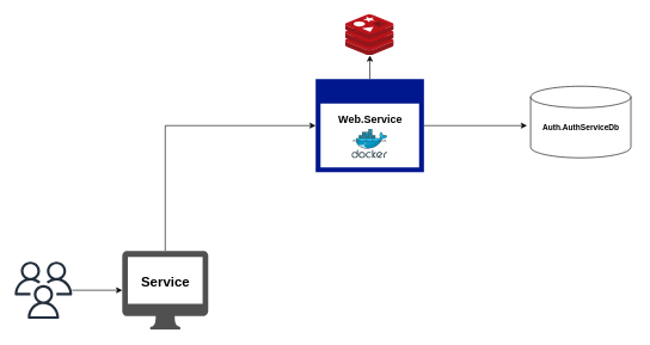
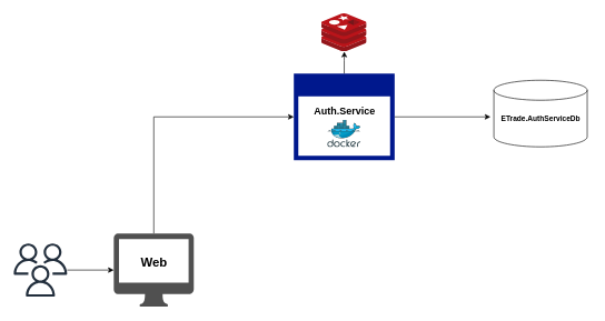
- <mxCell id="11" value="&lt;font style=&quot;font-size: 15px;&quot;&gt;Web.Service&lt;/font&gt;" style="text;strokeColor=none;fillColor=none;html=1;fontSize=19;fontStyle=1;verticalAlign=middle;align=center;strokeWidth=1;" vertex="1" parent="1"><mxGeometry x="465.58" y="145" width="100" height="40" as="geometry" /></mxCell>
+ <mxCell id="11" value="&lt;font style=&quot;font-size: 15px;&quot;&gt;Auth.Service&lt;/font&gt;" style="text;strokeColor=none;fillColor=none;html=1;fontSize=19;fontStyle=1;verticalAlign=middle;align=center;strokeWidth=1;" vertex="1" parent="1"><mxGeometry x="465.58" y="145" width="100" height="40" as="geometry" /></mxCell>
- <mxCell id="13" value="&lt;font style=&quot;font-size: 11px;&quot;&gt;Auth.AuthServiceDb&lt;/font&gt;" style="text;strokeColor=none;fillColor=none;html=1;fontSize=19;fontStyle=1;verticalAlign=middle;align=center;strokeWidth=1;" vertex="1" parent="1"><mxGeometry x="735" y="155" width="150" height="40" as="geometry" /></mxCell>
+ <mxCell id="13" value="&lt;font style=&quot;font-size: 11px;&quot;&gt;ETrade.AuthServiceDb&lt;/font&gt;" style="text;strokeColor=none;fillColor=none;html=1;fontSize=19;fontStyle=1;verticalAlign=middle;align=center;strokeWidth=1;" vertex="1" parent="1"><mxGeometry x="735" y="155" width="150" height="40" as="geometry" /></mxCell>
- <mxCell id="6" value="Service" style="text;strokeColor=none;fillColor=none;html=1;fontSize=19;fontStyle=1;verticalAlign=middle;align=center;strokeWidth=1;" parent="1" vertex="1"><mxGeometry x="180" y="375" width="100" height="40" as="geometry" /></mxCell>
+ <mxCell id="6" value="Web" style="text;strokeColor=none;fillColor=none;html=1;fontSize=19;fontStyle=1;verticalAlign=middle;align=center;strokeWidth=1;" parent="1" vertex="1"><mxGeometry x="180" y="375" width="100" height="40" as="geometry" /></mxCell>
